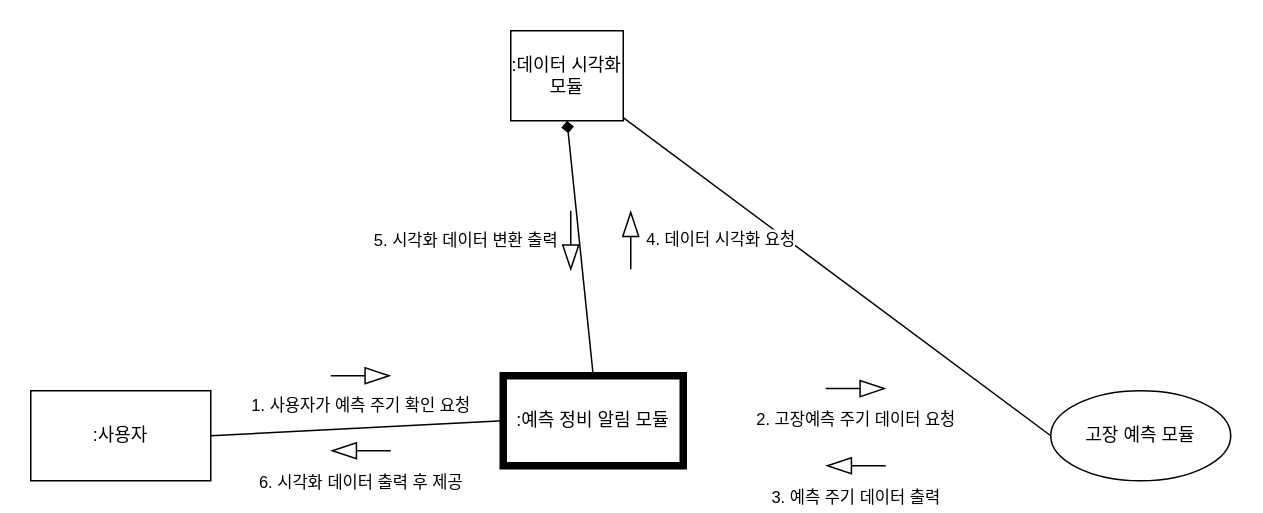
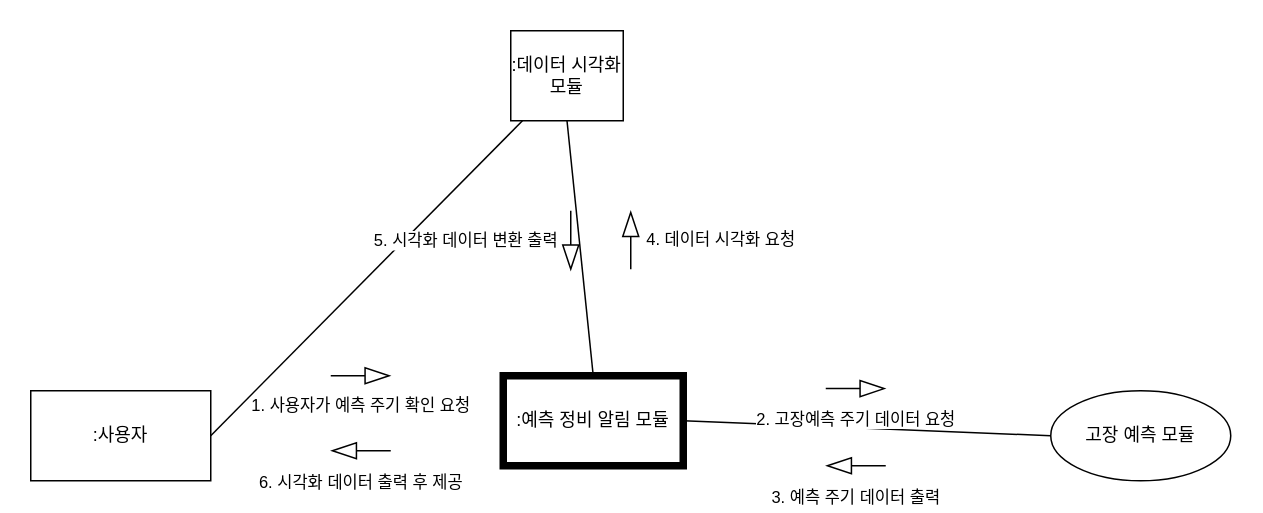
- <mxCell id="10" value="" style="endArrow=diamond;html=1;strokeWidth=1;exitX=0.5;exitY=0;exitDx=0;exitDy=0;entryX=0.5;entryY=1;entryDx=0;entryDy=0;" edge="1" parent="1" source="4" target="3"><mxGeometry width="50" height="50" relative="1" as="geometry"><mxPoint x="610" y="300" as="sourcePoint" /><mxPoint x="470" y="300" as="targetPoint" /></mxGeometry></mxCell>
+ <mxCell id="10" value="" style="endArrow=none;html=1;strokeWidth=1;exitX=0.5;exitY=0;exitDx=0;exitDy=0;entryX=0.5;entryY=1;entryDx=0;entryDy=0;" edge="1" parent="1" source="4" target="3"><mxGeometry width="50" height="50" relative="1" as="geometry"><mxPoint x="610" y="300" as="sourcePoint" /><mxPoint x="470" y="300" as="targetPoint" /></mxGeometry></mxCell>
- <mxCell id="9" value="" style="endArrow=none;html=1;strokeWidth=1;exitX=0;exitY=0.5;exitDx=0;exitDy=0;" edge="1" parent="1" source="5" target="3"><mxGeometry width="50" height="50" relative="1" as="geometry"><mxPoint x="310.28" y="450.72" as="sourcePoint" /><mxPoint x="410" y="330" as="targetPoint" /></mxGeometry></mxCell>
+ <mxCell id="9" value="" style="endArrow=none;html=1;strokeWidth=1;exitX=0;exitY=0.5;exitDx=0;exitDy=0;entryX=1;entryY=0.5;entryDx=0;entryDy=0;" edge="1" parent="1" source="5" target="4"><mxGeometry width="50" height="50" relative="1" as="geometry"><mxPoint x="310.28" y="450.72" as="sourcePoint" /><mxPoint x="410" y="330" as="targetPoint" /></mxGeometry></mxCell>
- <mxCell id="8" value="" style="endArrow=none;html=1;strokeWidth=1;exitX=1;exitY=0.5;exitDx=0;exitDy=0;entryX=0;entryY=0.5;entryDx=0;entryDy=0;" edge="1" parent="1" source="2" target="4"><mxGeometry width="50" height="50" relative="1" as="geometry"><mxPoint x="255" y="300" as="sourcePoint" /><mxPoint x="305" y="250" as="targetPoint" /></mxGeometry></mxCell>
+ <mxCell id="8" value="" style="endArrow=none;html=1;strokeWidth=1;exitX=1;exitY=0.5;exitDx=0;exitDy=0;" edge="1" parent="1" source="2" target="3"><mxGeometry width="50" height="50" relative="1" as="geometry"><mxPoint x="255" y="300" as="sourcePoint" /><mxPoint x="305" y="250" as="targetPoint" /></mxGeometry></mxCell>
